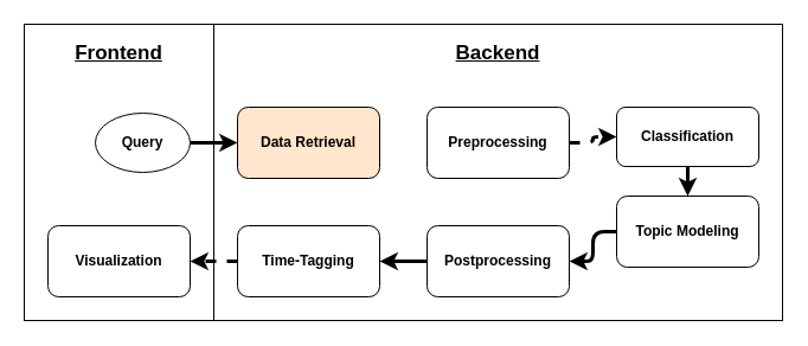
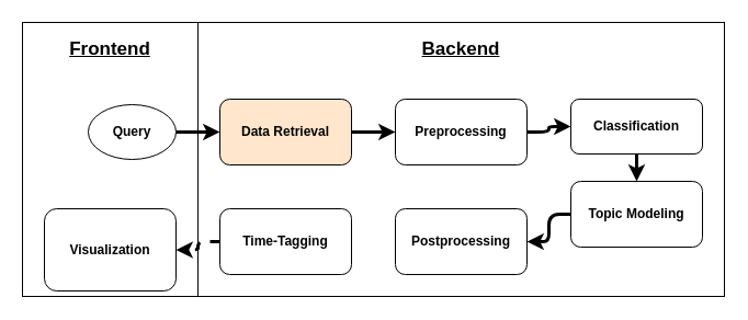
- <mxCell id="4" style="edgeStyle=orthogonalEdgeStyle;orthogonalLoop=1;jettySize=auto;html=1;exitX=1;exitY=0.5;exitDx=0;exitDy=0;entryX=0;entryY=0.5;entryDx=0;entryDy=0;strokeWidth=3;rounded=1;dashed=1;" edge="1" parent="1" source="5" target="7"><mxGeometry relative="1" as="geometry" /></mxCell>
+ <mxCell id="4" style="edgeStyle=orthogonalEdgeStyle;orthogonalLoop=1;jettySize=auto;html=1;exitX=1;exitY=0.5;exitDx=0;exitDy=0;entryX=0;entryY=0.5;entryDx=0;entryDy=0;strokeWidth=3;rounded=1;" edge="1" parent="1" source="5" target="7"><mxGeometry relative="1" as="geometry" /></mxCell>
+ <mxCell id="2" style="edgeStyle=orthogonalEdgeStyle;orthogonalLoop=1;jettySize=auto;html=1;exitX=1;exitY=0.5;exitDx=0;exitDy=0;entryX=0;entryY=0.5;entryDx=0;entryDy=0;strokeWidth=3;rounded=1;" edge="1" parent="1" source="3" target="5"><mxGeometry relative="1" as="geometry" /></mxCell>
- <mxCell id="14" value="Visualization" style="rounded=1;whiteSpace=wrap;html=1;fontStyle=1" vertex="1" parent="1"><mxGeometry x="40" y="190" width="120" height="60" as="geometry" /></mxCell>
+ <mxCell id="14" value="Visualization" style="rounded=1;whiteSpace=wrap;html=1;fontStyle=1" vertex="1" parent="1"><mxGeometry x="40" y="190" width="120" height="75" as="geometry" /></mxCell>
- <mxCell id="10" style="edgeStyle=orthogonalEdgeStyle;orthogonalLoop=1;jettySize=auto;html=1;exitX=0;exitY=0.5;exitDx=0;exitDy=0;entryX=1;entryY=0.5;entryDx=0;entryDy=0;strokeWidth=3;rounded=1;" edge="1" parent="1" source="11" target="13"><mxGeometry relative="1" as="geometry" /></mxCell>
